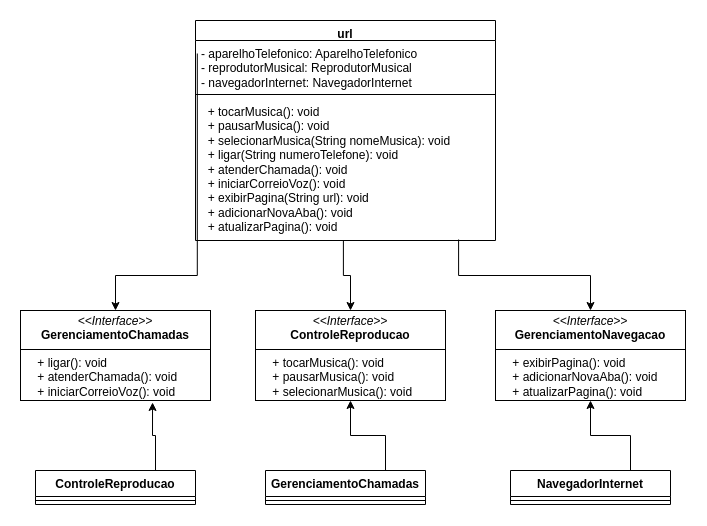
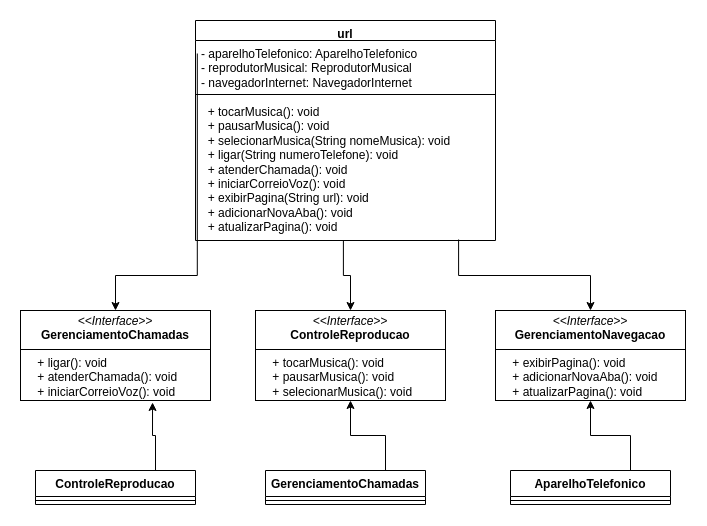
- <mxCell id="6" value="NavegadorInternet" style="swimlane;fontStyle=1;align=center;verticalAlign=top;childLayout=stackLayout;horizontal=1;startSize=26;horizontalStack=0;resizeParent=1;resizeParentMax=0;resizeLast=0;collapsible=1;marginBottom=0;whiteSpace=wrap;html=1;" vertex="1" parent="1"><mxGeometry x="510" y="470" width="160" height="34" as="geometry" /></mxCell>
+ <mxCell id="6" value="AparelhoTelefonico" style="swimlane;fontStyle=1;align=center;verticalAlign=top;childLayout=stackLayout;horizontal=1;startSize=26;horizontalStack=0;resizeParent=1;resizeParentMax=0;resizeLast=0;collapsible=1;marginBottom=0;whiteSpace=wrap;html=1;" vertex="1" parent="1"><mxGeometry x="510" y="470" width="160" height="34" as="geometry" /></mxCell>
